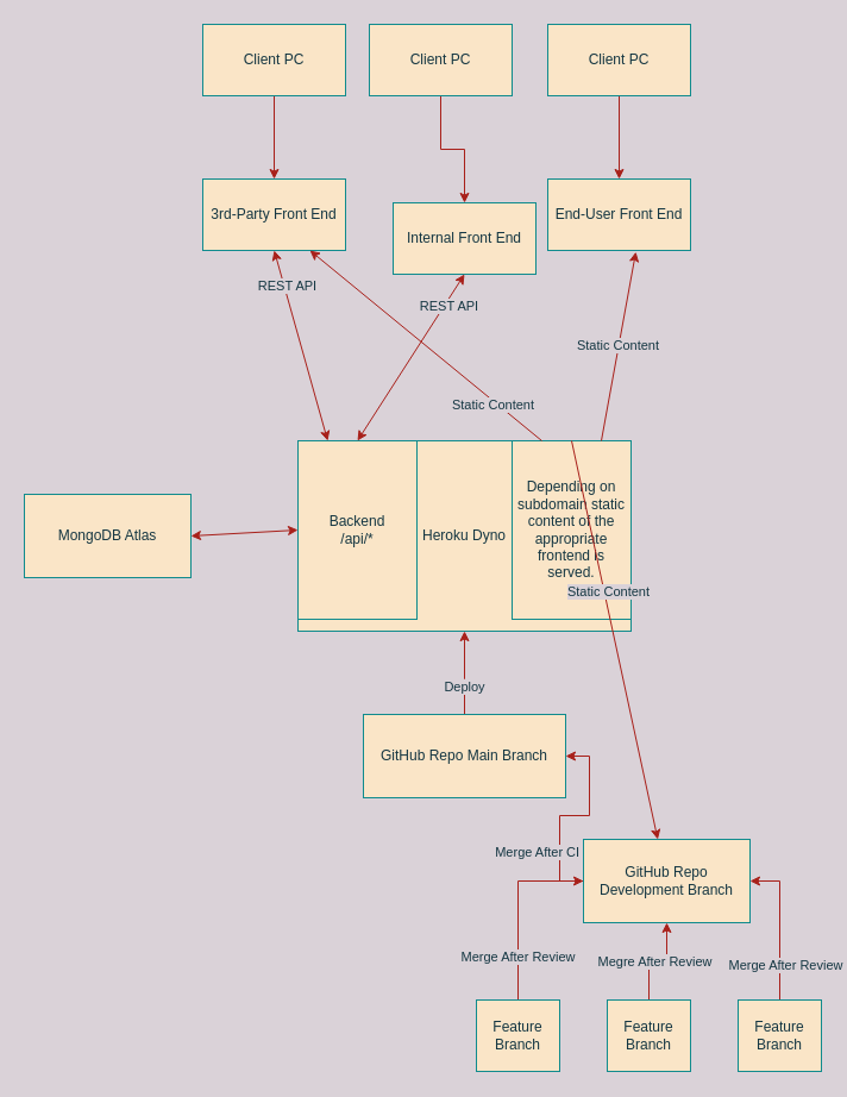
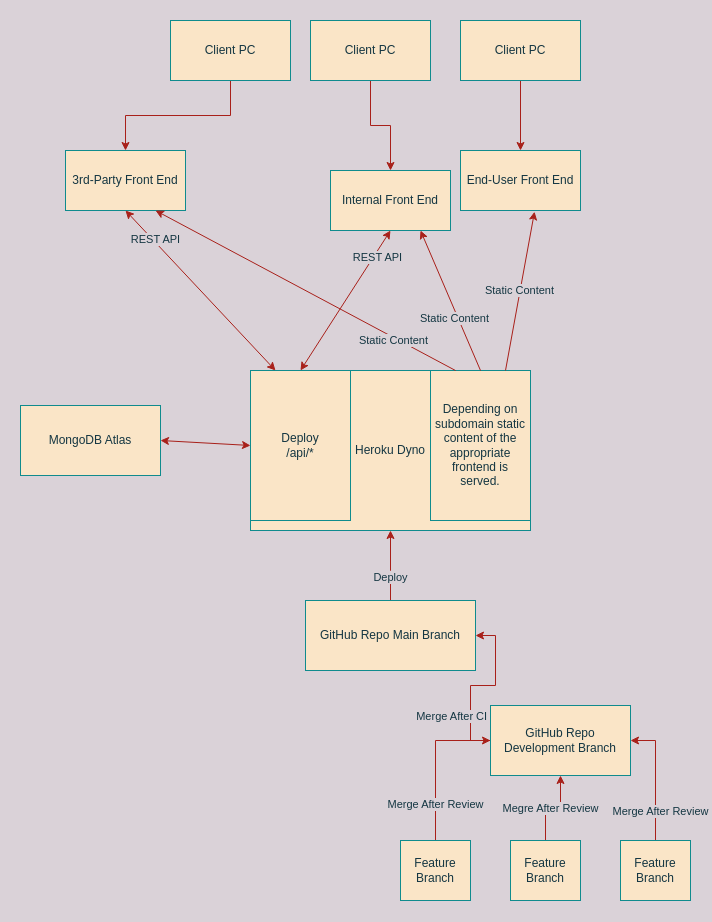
- <mxCell id="5" value="3rd-Party Front End" style="rounded=0;whiteSpace=wrap;html=1;fillColor=#FAE5C7;strokeColor=#0F8B8D;fontColor=#143642;" parent="1" vertex="1"><mxGeometry x="170" y="150" width="120" height="60" as="geometry" /></mxCell>
+ <mxCell id="5" value="3rd-Party Front End" style="rounded=0;whiteSpace=wrap;html=1;fillColor=#FAE5C7;strokeColor=#0F8B8D;fontColor=#143642;" parent="1" vertex="1"><mxGeometry x="65" y="150" width="120" height="60" as="geometry" /></mxCell>
- <mxCell id="7" value="Backend&lt;br&gt;/api/*" style="rounded=0;whiteSpace=wrap;html=1;fillColor=#FAE5C7;strokeColor=#0F8B8D;fontColor=#143642;" parent="1" vertex="1"><mxGeometry x="250" y="370" width="100" height="150" as="geometry" /></mxCell>
+ <mxCell id="7" value="Deploy&lt;br&gt;/api/*" style="rounded=0;whiteSpace=wrap;html=1;fillColor=#FAE5C7;strokeColor=#0F8B8D;fontColor=#143642;" parent="1" vertex="1"><mxGeometry x="250" y="370" width="100" height="150" as="geometry" /></mxCell>
- <mxCell id="13" value="MongoDB Atlas" style="rounded=0;whiteSpace=wrap;html=1;fillColor=#FAE5C7;strokeColor=#0F8B8D;fontColor=#143642;" parent="1" vertex="1"><mxGeometry x="20" y="415" width="140" height="70" as="geometry" /></mxCell>
+ <mxCell id="13" value="MongoDB Atlas" style="rounded=0;whiteSpace=wrap;html=1;fillColor=#FAE5C7;strokeColor=#0F8B8D;fontColor=#143642;" parent="1" vertex="1"><mxGeometry x="20" y="405" width="140" height="70" as="geometry" /></mxCell>
- <mxCell id="11" value="Static Content" style="endArrow=classic;html=1;rounded=0;exitX=0.5;exitY=0;exitDx=0;exitDy=0;labelBackgroundColor=#DAD2D8;strokeColor=#A8201A;fontColor=#143642;" parent="1" source="6" target="24" edge="1"><mxGeometry x="-0.234" y="3" width="50" height="50" relative="1" as="geometry"><mxPoint x="390" y="380" as="sourcePoint" /><mxPoint x="440" y="330" as="targetPoint" /><mxPoint as="offset" /></mxGeometry></mxCell>
+ <mxCell id="11" value="Static Content" style="endArrow=classic;html=1;rounded=0;entryX=0.75;entryY=1;entryDx=0;entryDy=0;exitX=0.5;exitY=0;exitDx=0;exitDy=0;labelBackgroundColor=#DAD2D8;strokeColor=#A8201A;fontColor=#143642;" parent="1" source="6" target="4" edge="1"><mxGeometry x="-0.234" y="3" width="50" height="50" relative="1" as="geometry"><mxPoint x="390" y="380" as="sourcePoint" /><mxPoint x="440" y="330" as="targetPoint" /><mxPoint as="offset" /></mxGeometry></mxCell>
